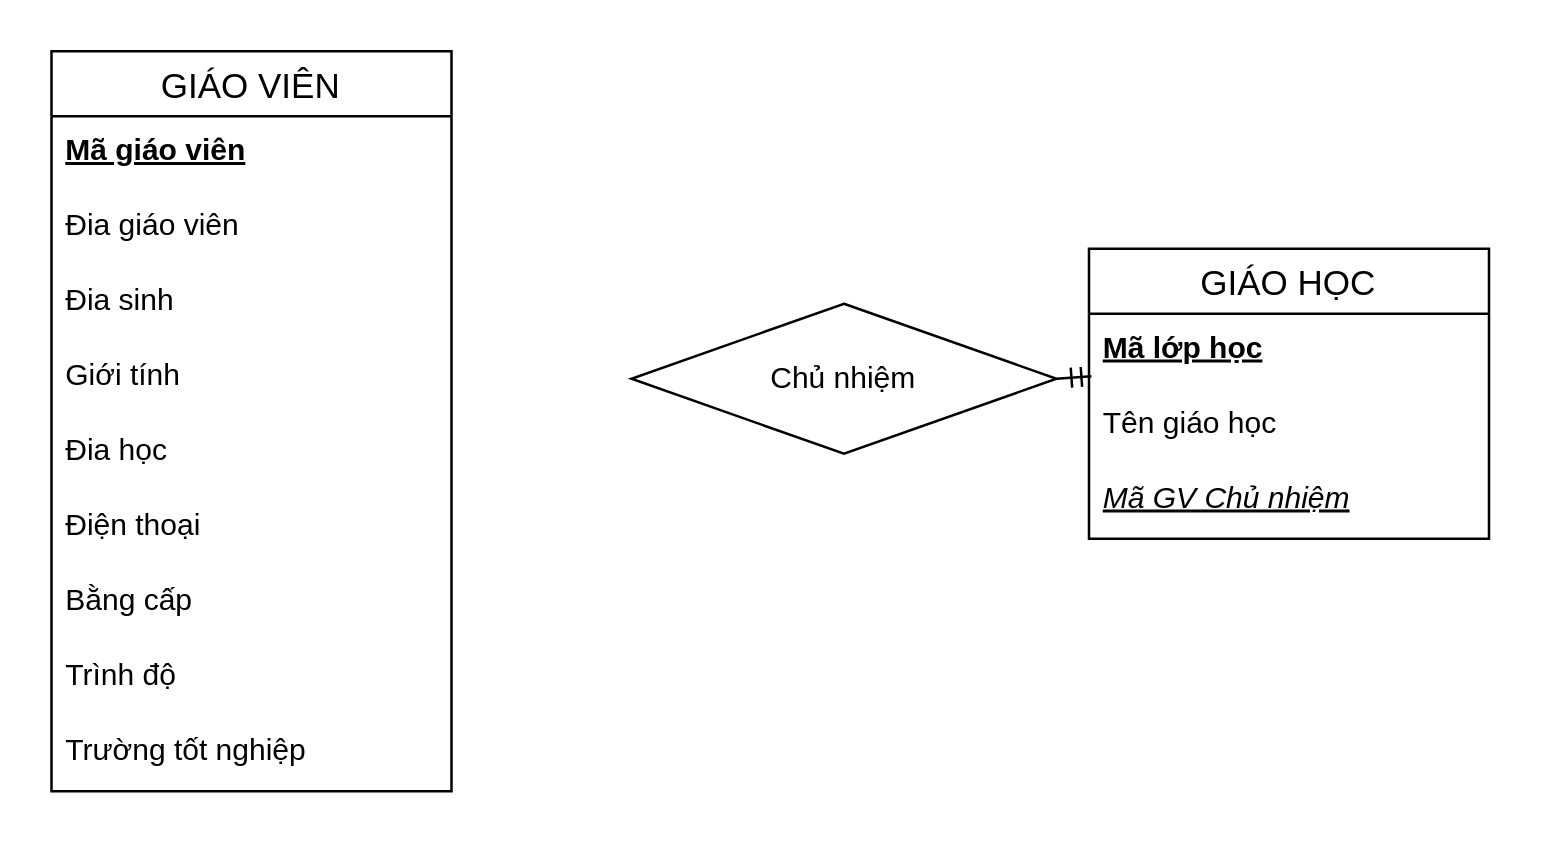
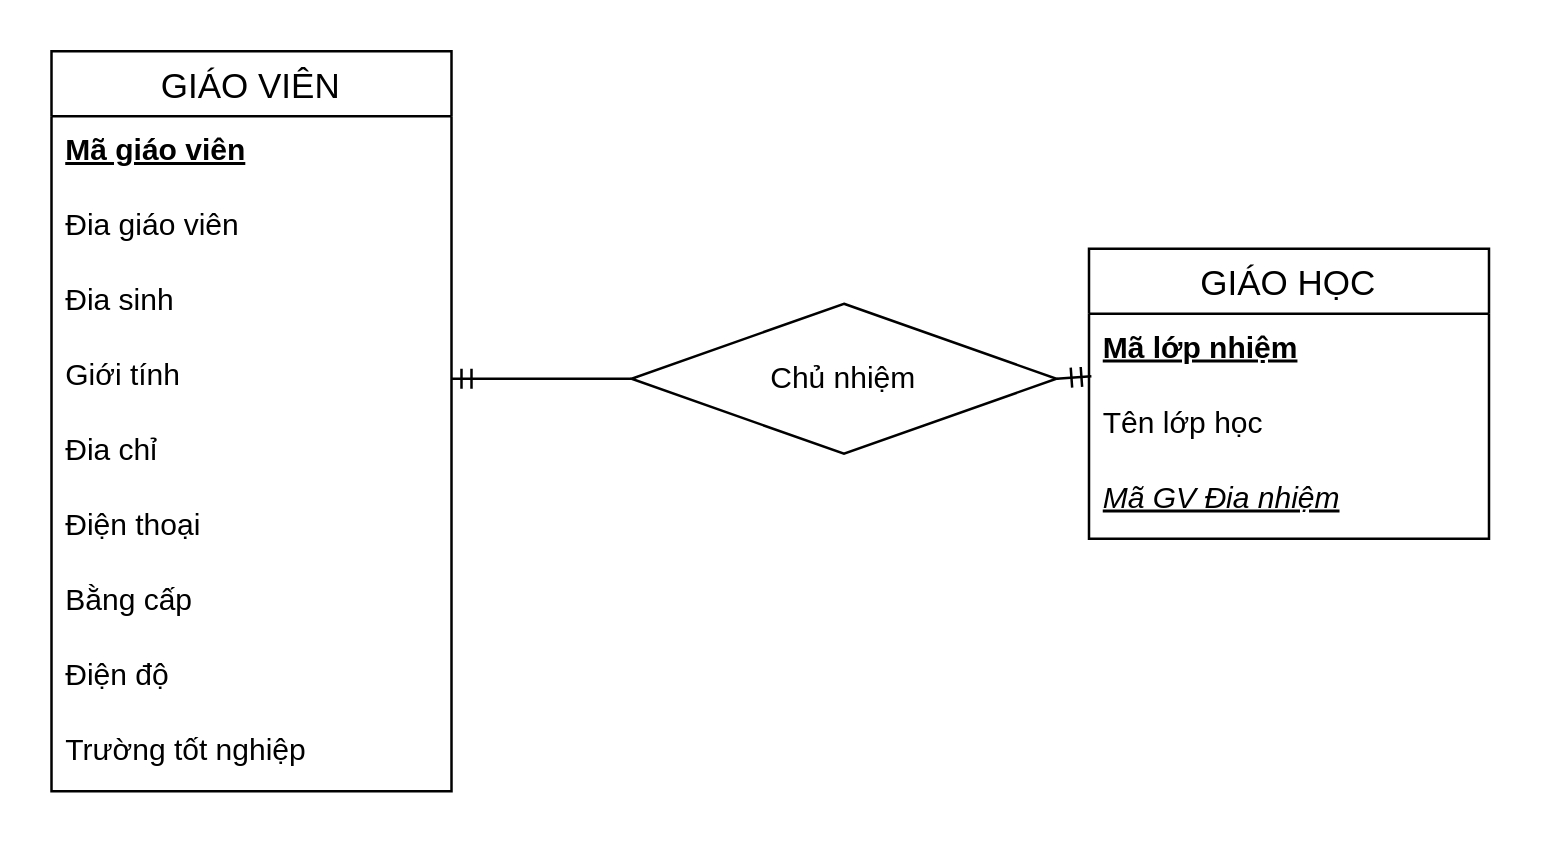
- <mxCell id="13" value="Mã lớp học" style="text;strokeColor=none;fillColor=none;spacingLeft=4;spacingRight=4;overflow=hidden;rotatable=0;points=[[0,0.5],[1,0.5]];portConstraint=eastwest;fontSize=12;fontStyle=5" vertex="1" parent="12"><mxGeometry y="26" width="160" height="30" as="geometry" /></mxCell>
+ <mxCell id="13" value="Mã lớp nhiệm" style="text;strokeColor=none;fillColor=none;spacingLeft=4;spacingRight=4;overflow=hidden;rotatable=0;points=[[0,0.5],[1,0.5]];portConstraint=eastwest;fontSize=12;fontStyle=5" vertex="1" parent="12"><mxGeometry y="26" width="160" height="30" as="geometry" /></mxCell>
+ <mxCell id="17" value="" style="fontSize=12;html=1;endArrow=ERmandOne;exitX=0;exitY=0.5;exitDx=0;exitDy=0;rounded=0;entryX=1;entryY=0.5;entryDx=0;entryDy=0;" edge="1" parent="1" source="16" target="6"><mxGeometry width="100" height="100" relative="1" as="geometry"><mxPoint x="237" y="168" as="sourcePoint" /><mxPoint x="735.76" y="327.47" as="targetPoint" /></mxGeometry></mxCell>
- <mxCell id="14" value="Tên giáo học" style="text;strokeColor=none;fillColor=none;spacingLeft=4;spacingRight=4;overflow=hidden;rotatable=0;points=[[0,0.5],[1,0.5]];portConstraint=eastwest;fontSize=12;" vertex="1" parent="12"><mxGeometry y="56" width="160" height="30" as="geometry" /></mxCell>
+ <mxCell id="14" value="Tên lớp học" style="text;strokeColor=none;fillColor=none;spacingLeft=4;spacingRight=4;overflow=hidden;rotatable=0;points=[[0,0.5],[1,0.5]];portConstraint=eastwest;fontSize=12;" vertex="1" parent="12"><mxGeometry y="56" width="160" height="30" as="geometry" /></mxCell>
- <mxCell id="7" value="Đia học" style="text;strokeColor=none;fillColor=none;spacingLeft=4;spacingRight=4;overflow=hidden;rotatable=0;points=[[0,0.5],[1,0.5]];portConstraint=eastwest;fontSize=12;" vertex="1" parent="2"><mxGeometry y="146" width="160" height="30" as="geometry" /></mxCell>
+ <mxCell id="7" value="Đia chỉ" style="text;strokeColor=none;fillColor=none;spacingLeft=4;spacingRight=4;overflow=hidden;rotatable=0;points=[[0,0.5],[1,0.5]];portConstraint=eastwest;fontSize=12;" vertex="1" parent="2"><mxGeometry y="146" width="160" height="30" as="geometry" /></mxCell>
- <mxCell id="15" value="Mã GV Chủ nhiệm" style="text;strokeColor=none;fillColor=none;spacingLeft=4;spacingRight=4;overflow=hidden;rotatable=0;points=[[0,0.5],[1,0.5]];portConstraint=eastwest;fontSize=12;fontStyle=6" vertex="1" parent="12"><mxGeometry y="86" width="160" height="30" as="geometry" /></mxCell>
+ <mxCell id="15" value="Mã GV Đia nhiệm" style="text;strokeColor=none;fillColor=none;spacingLeft=4;spacingRight=4;overflow=hidden;rotatable=0;points=[[0,0.5],[1,0.5]];portConstraint=eastwest;fontSize=12;fontStyle=6" vertex="1" parent="12"><mxGeometry y="86" width="160" height="30" as="geometry" /></mxCell>
- <mxCell id="10" value="Trình độ" style="text;strokeColor=none;fillColor=none;spacingLeft=4;spacingRight=4;overflow=hidden;rotatable=0;points=[[0,0.5],[1,0.5]];portConstraint=eastwest;fontSize=12;" vertex="1" parent="2"><mxGeometry y="236" width="160" height="30" as="geometry" /></mxCell>
+ <mxCell id="10" value="Điện độ" style="text;strokeColor=none;fillColor=none;spacingLeft=4;spacingRight=4;overflow=hidden;rotatable=0;points=[[0,0.5],[1,0.5]];portConstraint=eastwest;fontSize=12;" vertex="1" parent="2"><mxGeometry y="236" width="160" height="30" as="geometry" /></mxCell>
